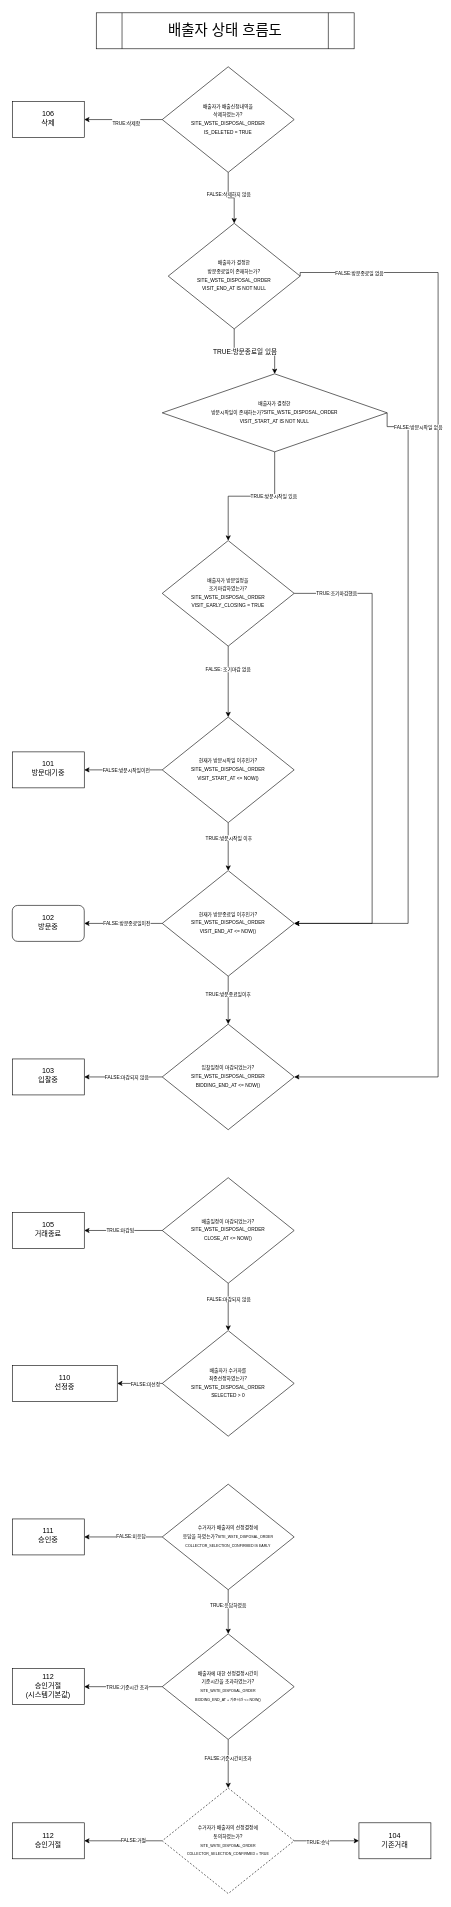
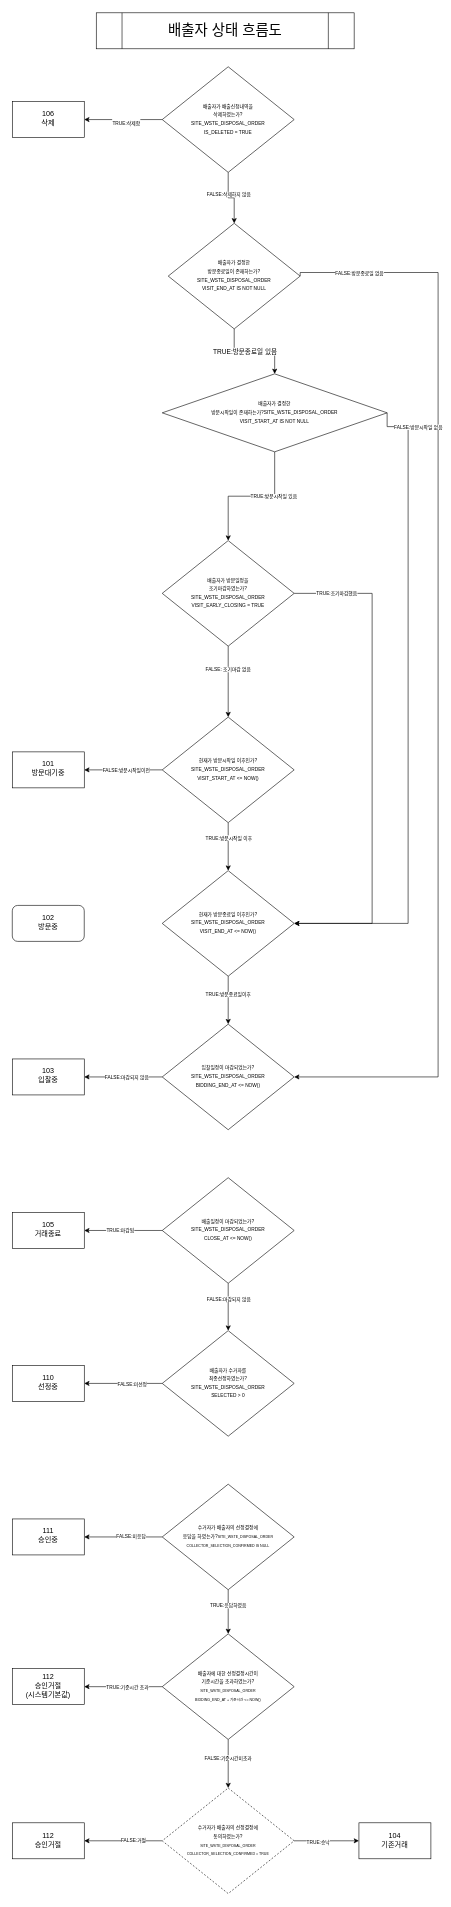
- <mxCell id="20" value="" style="edgeStyle=orthogonalEdgeStyle;rounded=0;orthogonalLoop=1;jettySize=auto;html=1;fontSize=8;" edge="1" parent="1" source="24" target="25"><mxGeometry relative="1" as="geometry" /></mxCell>
- <mxCell id="21" value="FALSE:방문종료일이전" style="edgeLabel;html=1;align=center;verticalAlign=middle;resizable=0;points=[];fontSize=8;" vertex="1" connectable="0" parent="20"><mxGeometry x="0.17" relative="1" as="geometry"><mxPoint x="16" as="offset" /></mxGeometry></mxCell>
- <mxCell id="33" value="110&lt;br&gt;선정중" style="whiteSpace=wrap;html=1;shadow=0;strokeWidth=1;spacing=6;spacingTop=-4;" vertex="1" parent="1"><mxGeometry x="20" y="2275.33" width="175" height="60" as="geometry" /></mxCell>
+ <mxCell id="33" value="110&lt;br&gt;선정중" style="whiteSpace=wrap;html=1;shadow=0;strokeWidth=1;spacing=6;spacingTop=-4;" vertex="1" parent="1"><mxGeometry x="20" y="2275.33" width="120" height="60" as="geometry" /></mxCell>
- <mxCell id="38" value="&lt;font&gt;&lt;font style=&quot;font-size: 8px&quot;&gt;수거자가 배출자의 선정결정에&lt;br&gt;응답을 하였는가?&lt;/font&gt;&lt;span style=&quot;font-size: 6px&quot;&gt;SITE_WSTE_DISPOSAL_ORDER&lt;/span&gt;&lt;br style=&quot;font-size: 6px&quot;&gt;&lt;span style=&quot;font-size: 6px&quot;&gt;COLLECTOR_SELECTION_CONFIRMED IS EARLY&lt;/span&gt;&lt;br&gt;&lt;/font&gt;" style="rhombus;whiteSpace=wrap;html=1;shadow=0;fontFamily=Helvetica;fontSize=12;align=center;strokeWidth=1;spacing=6;spacingTop=-4;" vertex="1" parent="1"><mxGeometry x="270" y="2473.33" width="220" height="176" as="geometry" /></mxCell>
+ <mxCell id="38" value="&lt;font&gt;&lt;font style=&quot;font-size: 8px&quot;&gt;수거자가 배출자의 선정결정에&lt;br&gt;응답을 하였는가?&lt;/font&gt;&lt;span style=&quot;font-size: 6px&quot;&gt;SITE_WSTE_DISPOSAL_ORDER&lt;/span&gt;&lt;br style=&quot;font-size: 6px&quot;&gt;&lt;span style=&quot;font-size: 6px&quot;&gt;COLLECTOR_SELECTION_CONFIRMED IS NULL&lt;/span&gt;&lt;br&gt;&lt;/font&gt;" style="rhombus;whiteSpace=wrap;html=1;shadow=0;fontFamily=Helvetica;fontSize=12;align=center;strokeWidth=1;spacing=6;spacingTop=-4;" vertex="1" parent="1"><mxGeometry x="270" y="2473.33" width="220" height="176" as="geometry" /></mxCell>
